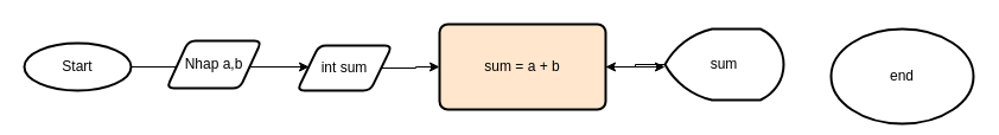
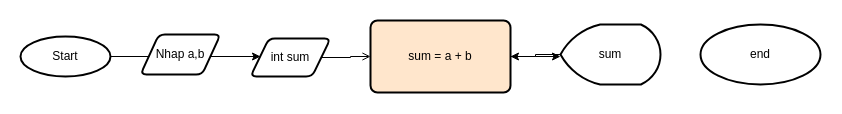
- <mxCell id="8" style="edgeStyle=orthogonalEdgeStyle;rounded=0;orthogonalLoop=1;jettySize=auto;html=1;entryX=0;entryY=0.5;entryDx=0;entryDy=0;" edge="1" parent="1" source="9" target="7"><mxGeometry relative="1" as="geometry" /></mxCell>
+ <mxCell id="8" style="edgeStyle=orthogonalEdgeStyle;rounded=0;orthogonalLoop=1;jettySize=auto;html=1;entryX=0;entryY=0.5;entryDx=0;entryDy=0;endArrow=open;" edge="1" parent="1" source="9" target="7"><mxGeometry relative="1" as="geometry" /></mxCell>
- <mxCell id="4" value="end" style="strokeWidth=2;html=1;shape=mxgraph.flowchart.start_1;whiteSpace=wrap;" parent="1" vertex="1"><mxGeometry x="700" y="24" width="120" height="80" as="geometry" /></mxCell>
+ <mxCell id="4" value="end" style="strokeWidth=2;html=1;shape=mxgraph.flowchart.start_1;whiteSpace=wrap;" parent="1" vertex="1"><mxGeometry x="700" y="24" width="120" height="60" as="geometry" /></mxCell>
